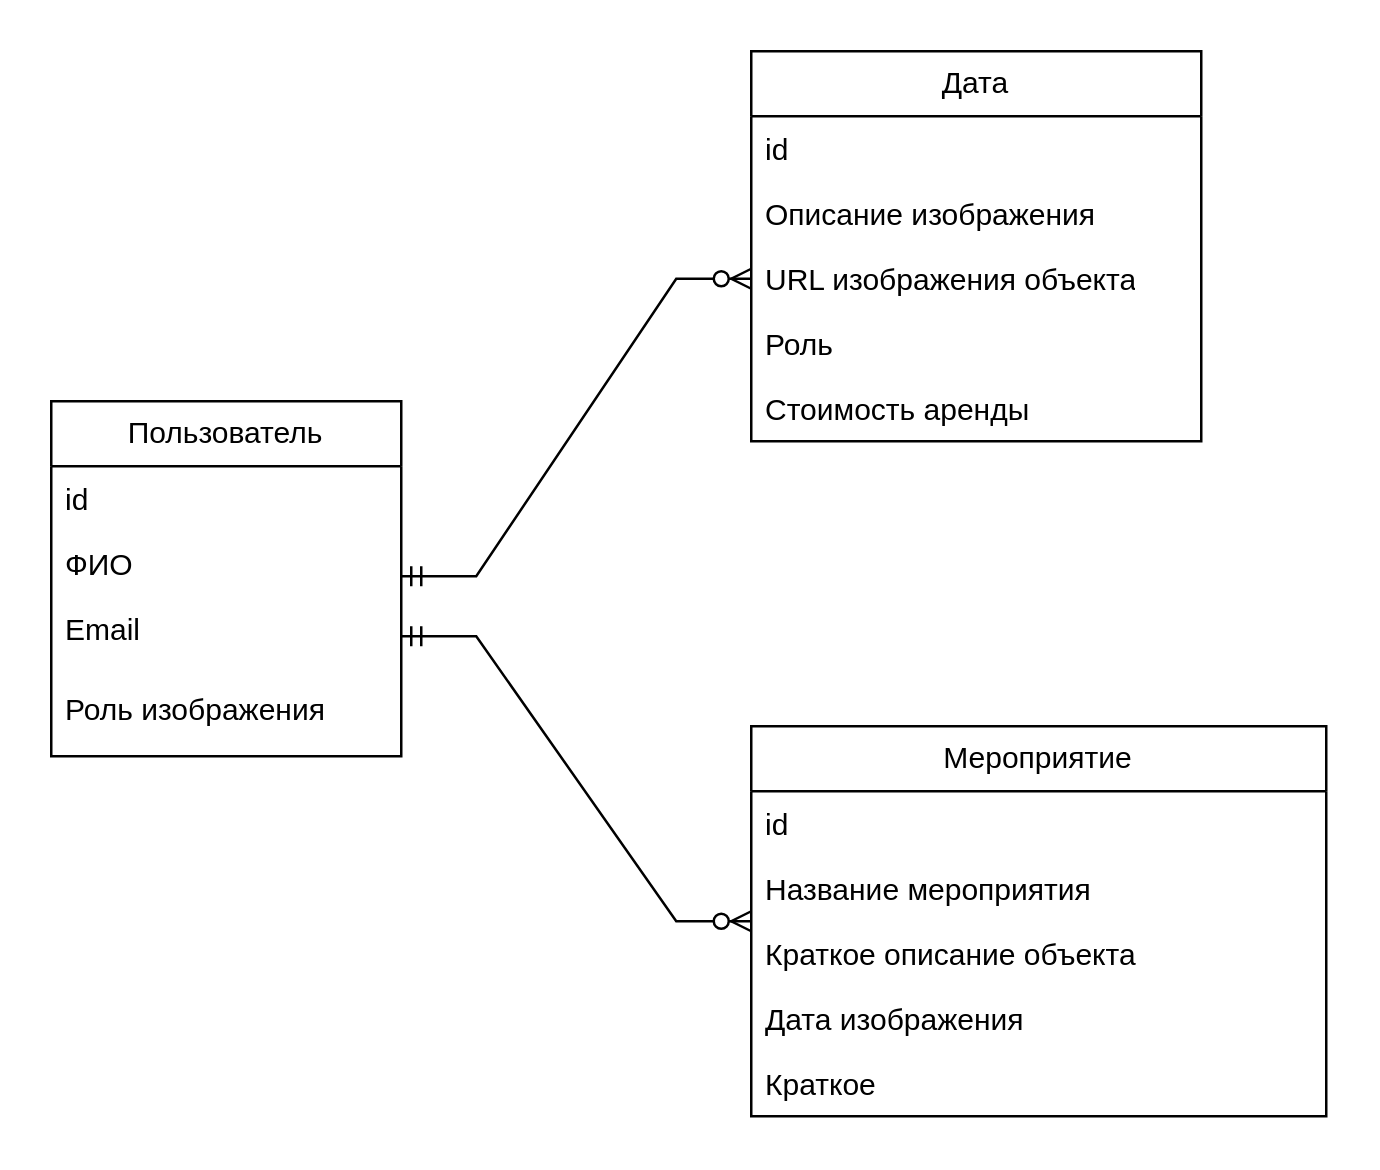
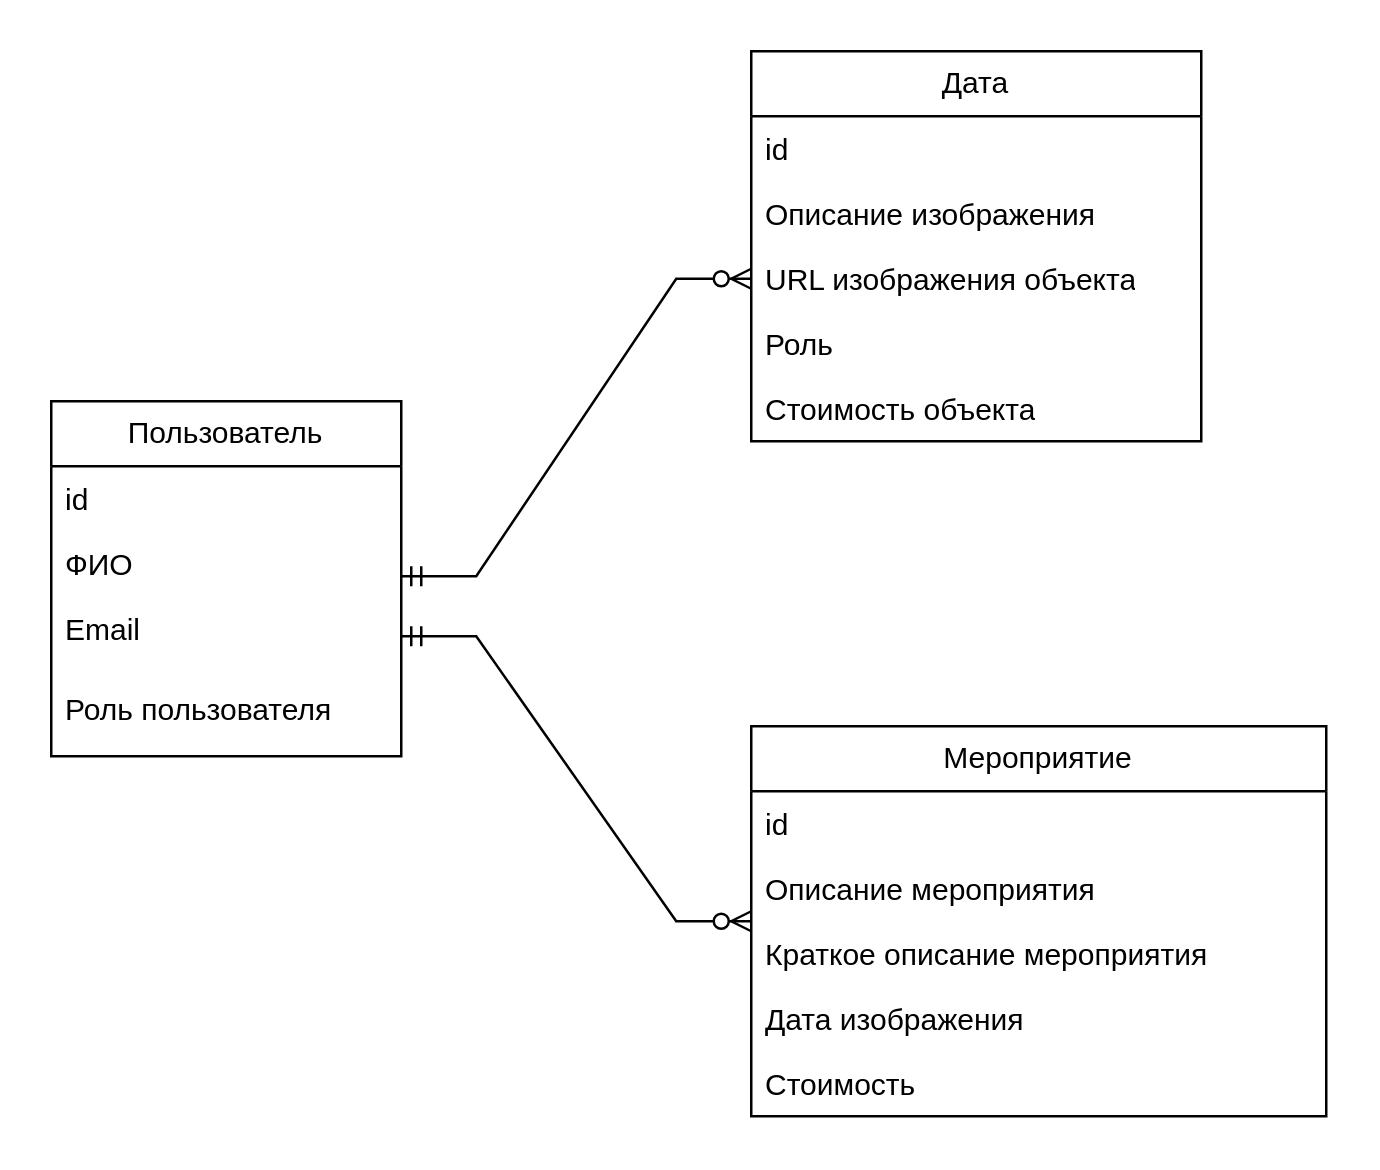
- <mxCell id="18" value="Стоимость аренды" style="text;strokeColor=none;fillColor=none;align=left;verticalAlign=top;spacingLeft=4;spacingRight=4;overflow=hidden;rotatable=0;points=[[0,0.5],[1,0.5]];portConstraint=eastwest;whiteSpace=wrap;html=1;" vertex="1" parent="13"><mxGeometry y="130" width="180" height="26" as="geometry" /></mxCell>
+ <mxCell id="18" value="Стоимость объекта" style="text;strokeColor=none;fillColor=none;align=left;verticalAlign=top;spacingLeft=4;spacingRight=4;overflow=hidden;rotatable=0;points=[[0,0.5],[1,0.5]];portConstraint=eastwest;whiteSpace=wrap;html=1;" vertex="1" parent="13"><mxGeometry y="130" width="180" height="26" as="geometry" /></mxCell>
- <mxCell id="6" value="Роль изображения" style="text;strokeColor=none;fillColor=none;align=left;verticalAlign=top;spacingLeft=4;spacingRight=4;overflow=hidden;rotatable=0;points=[[0,0.5],[1,0.5]];portConstraint=eastwest;whiteSpace=wrap;html=1;" vertex="1" parent="2"><mxGeometry y="110" width="140" height="32" as="geometry" /></mxCell>
+ <mxCell id="6" value="Роль пользователя" style="text;strokeColor=none;fillColor=none;align=left;verticalAlign=top;spacingLeft=4;spacingRight=4;overflow=hidden;rotatable=0;points=[[0,0.5],[1,0.5]];portConstraint=eastwest;whiteSpace=wrap;html=1;" vertex="1" parent="2"><mxGeometry y="110" width="140" height="32" as="geometry" /></mxCell>
- <mxCell id="9" value="Название мероприятия" style="text;strokeColor=none;fillColor=none;align=left;verticalAlign=top;spacingLeft=4;spacingRight=4;overflow=hidden;rotatable=0;points=[[0,0.5],[1,0.5]];portConstraint=eastwest;whiteSpace=wrap;html=1;" vertex="1" parent="7"><mxGeometry y="52" width="230" height="26" as="geometry" /></mxCell>
+ <mxCell id="9" value="Описание мероприятия" style="text;strokeColor=none;fillColor=none;align=left;verticalAlign=top;spacingLeft=4;spacingRight=4;overflow=hidden;rotatable=0;points=[[0,0.5],[1,0.5]];portConstraint=eastwest;whiteSpace=wrap;html=1;" vertex="1" parent="7"><mxGeometry y="52" width="230" height="26" as="geometry" /></mxCell>
- <mxCell id="10" value="Краткое описание объекта&amp;nbsp;" style="text;strokeColor=none;fillColor=none;align=left;verticalAlign=top;spacingLeft=4;spacingRight=4;overflow=hidden;rotatable=0;points=[[0,0.5],[1,0.5]];portConstraint=eastwest;whiteSpace=wrap;html=1;" vertex="1" parent="7"><mxGeometry y="78" width="230" height="26" as="geometry" /></mxCell>
+ <mxCell id="10" value="Краткое описание мероприятия&amp;nbsp;" style="text;strokeColor=none;fillColor=none;align=left;verticalAlign=top;spacingLeft=4;spacingRight=4;overflow=hidden;rotatable=0;points=[[0,0.5],[1,0.5]];portConstraint=eastwest;whiteSpace=wrap;html=1;" vertex="1" parent="7"><mxGeometry y="78" width="230" height="26" as="geometry" /></mxCell>
- <mxCell id="12" value="Краткое" style="text;strokeColor=none;fillColor=none;align=left;verticalAlign=top;spacingLeft=4;spacingRight=4;overflow=hidden;rotatable=0;points=[[0,0.5],[1,0.5]];portConstraint=eastwest;whiteSpace=wrap;html=1;" vertex="1" parent="7"><mxGeometry y="130" width="230" height="26" as="geometry" /></mxCell>
+ <mxCell id="12" value="Стоимость" style="text;strokeColor=none;fillColor=none;align=left;verticalAlign=top;spacingLeft=4;spacingRight=4;overflow=hidden;rotatable=0;points=[[0,0.5],[1,0.5]];portConstraint=eastwest;whiteSpace=wrap;html=1;" vertex="1" parent="7"><mxGeometry y="130" width="230" height="26" as="geometry" /></mxCell>
